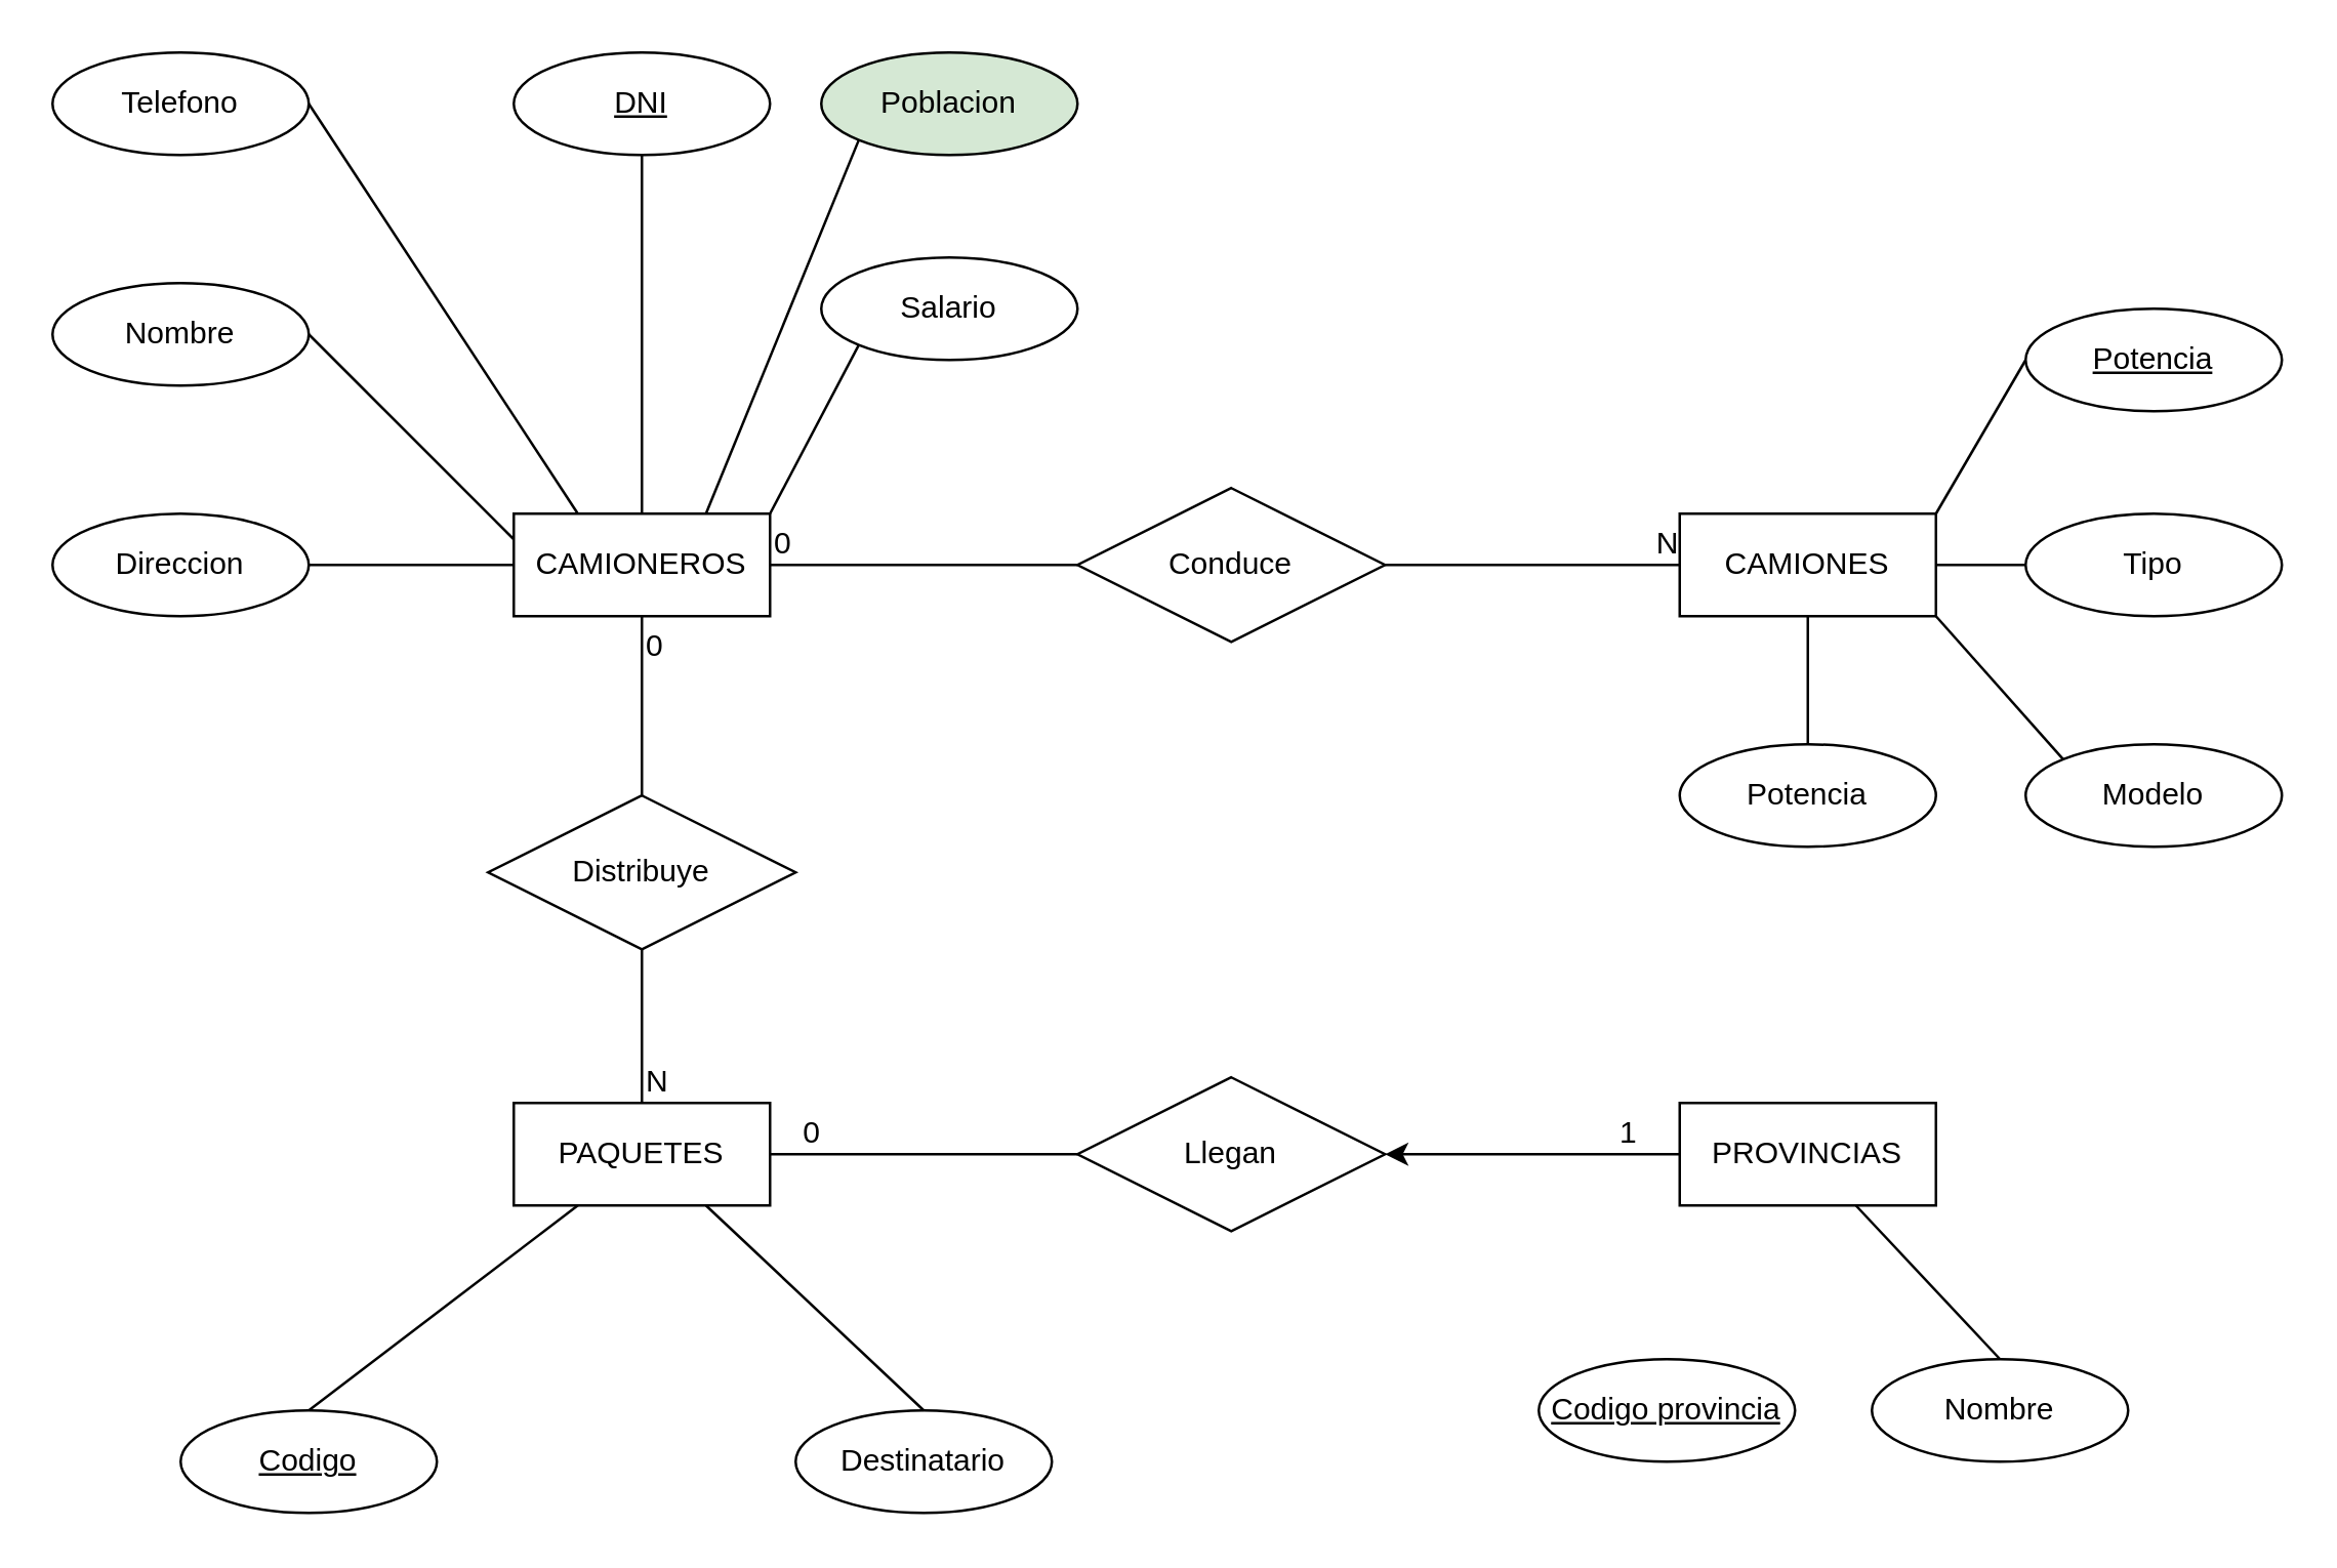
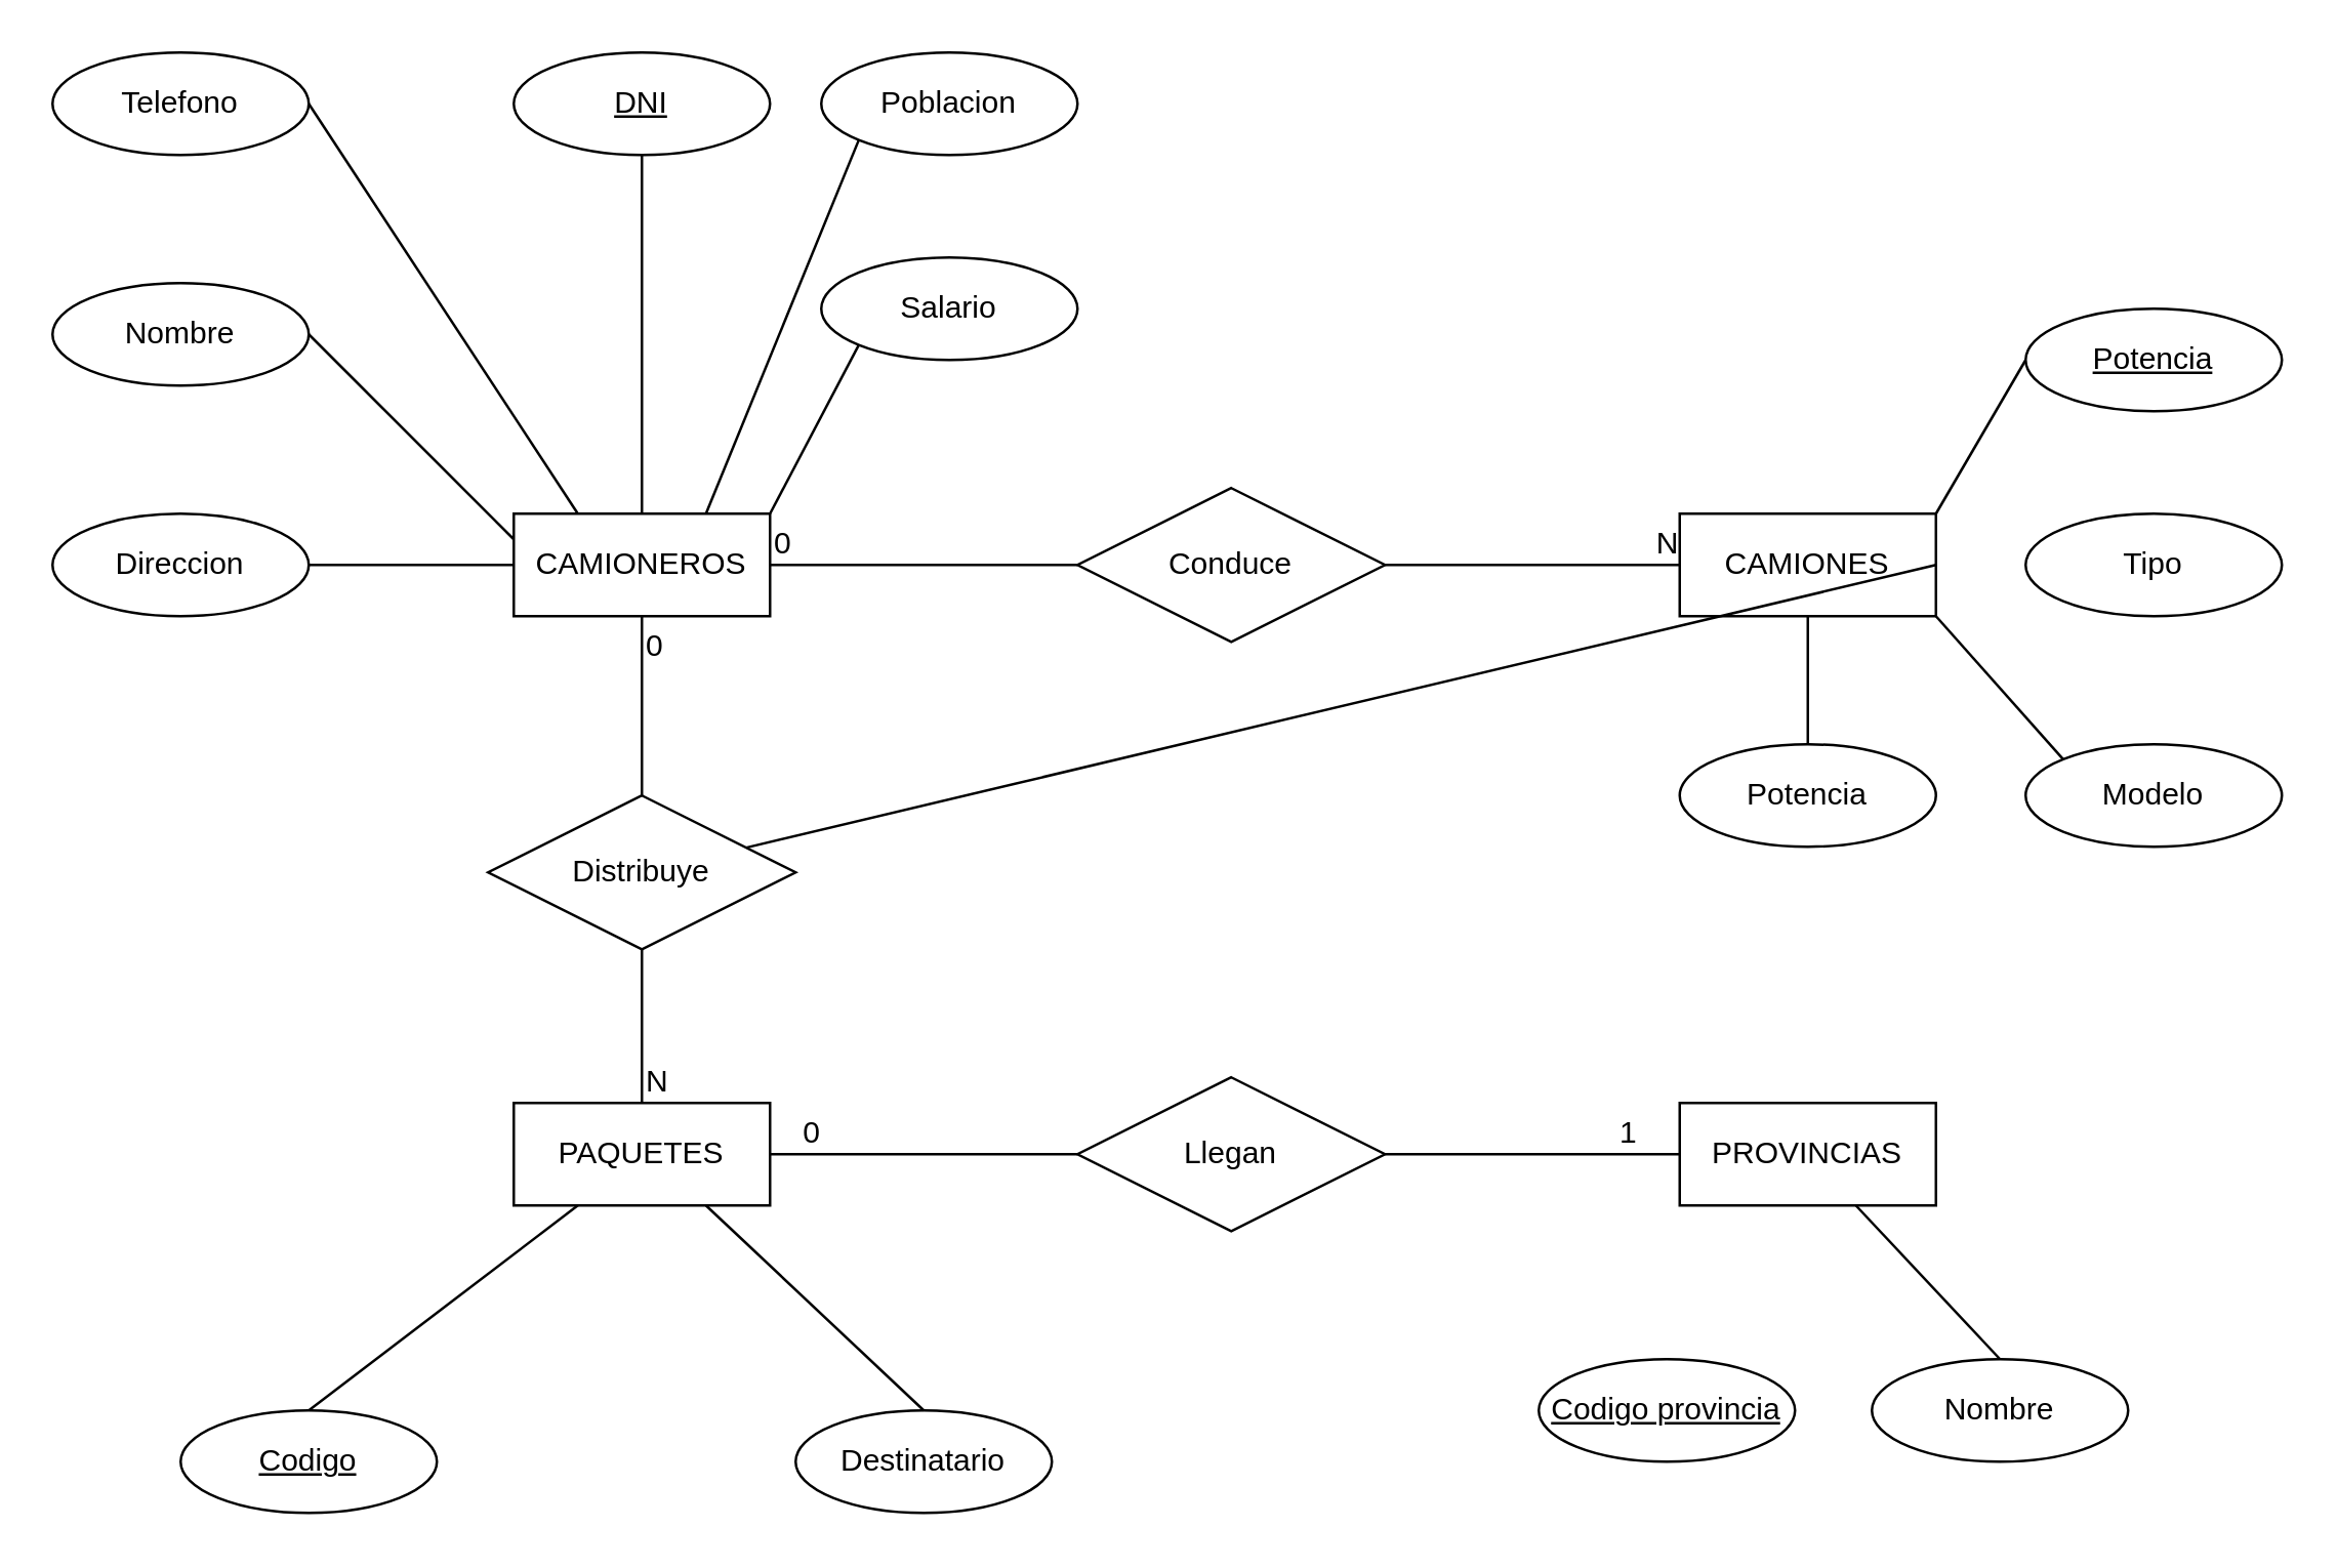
- <mxCell id="20" value="Poblacion" style="ellipse;whiteSpace=wrap;html=1;align=center;fillColor=#d5e8d4;" vertex="1" parent="1"><mxGeometry x="320" y="20" width="100" height="40" as="geometry" /></mxCell>
+ <mxCell id="20" value="Poblacion" style="ellipse;whiteSpace=wrap;html=1;align=center;" vertex="1" parent="1"><mxGeometry x="320" y="20" width="100" height="40" as="geometry" /></mxCell>
- <mxCell id="30" value="" style="endArrow=none;html=1;rounded=0;exitX=1;exitY=0.5;exitDx=0;exitDy=0;entryX=0;entryY=0.5;entryDx=0;entryDy=0;" edge="1" parent="1" source="3" target="14"><mxGeometry relative="1" as="geometry"><mxPoint x="190" y="290" as="sourcePoint" /><mxPoint x="270" y="290" as="targetPoint" /></mxGeometry></mxCell>
+ <mxCell id="30" value="" style="endArrow=none;html=1;rounded=0;exitX=1;exitY=0.5;exitDx=0;exitDy=0;" edge="1" parent="1" source="3" target="6"><mxGeometry relative="1" as="geometry"><mxPoint x="190" y="290" as="sourcePoint" /><mxPoint x="270" y="290" as="targetPoint" /></mxGeometry></mxCell>
- <mxCell id="46" value="" style="endArrow=classic;html=1;rounded=0;entryX=1;entryY=0.5;entryDx=0;entryDy=0;exitX=0;exitY=0.5;exitDx=0;exitDy=0;" edge="1" parent="1" source="5" target="8"><mxGeometry relative="1" as="geometry"><mxPoint x="390" y="340" as="sourcePoint" /><mxPoint x="550" y="340" as="targetPoint" /></mxGeometry></mxCell>
+ <mxCell id="46" value="" style="endArrow=none;html=1;rounded=0;entryX=1;entryY=0.5;entryDx=0;entryDy=0;exitX=0;exitY=0.5;exitDx=0;exitDy=0;" edge="1" parent="1" source="5" target="8"><mxGeometry relative="1" as="geometry"><mxPoint x="390" y="340" as="sourcePoint" /><mxPoint x="550" y="340" as="targetPoint" /></mxGeometry></mxCell>
